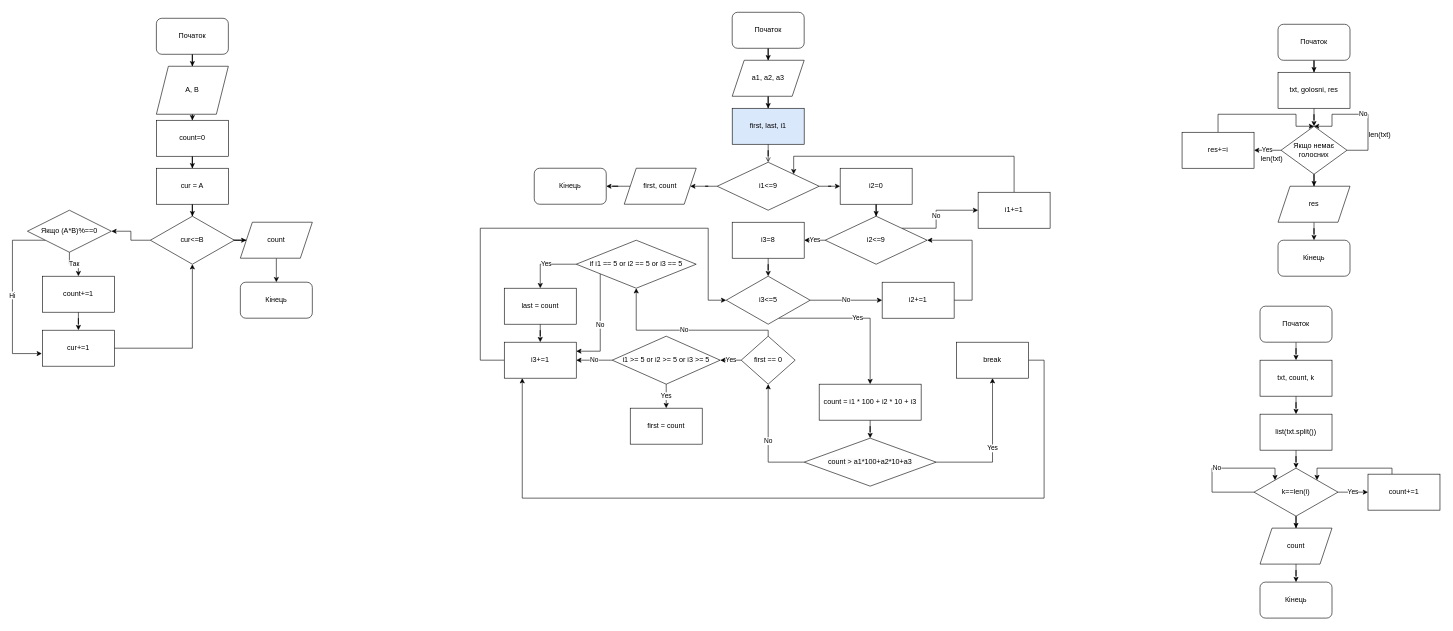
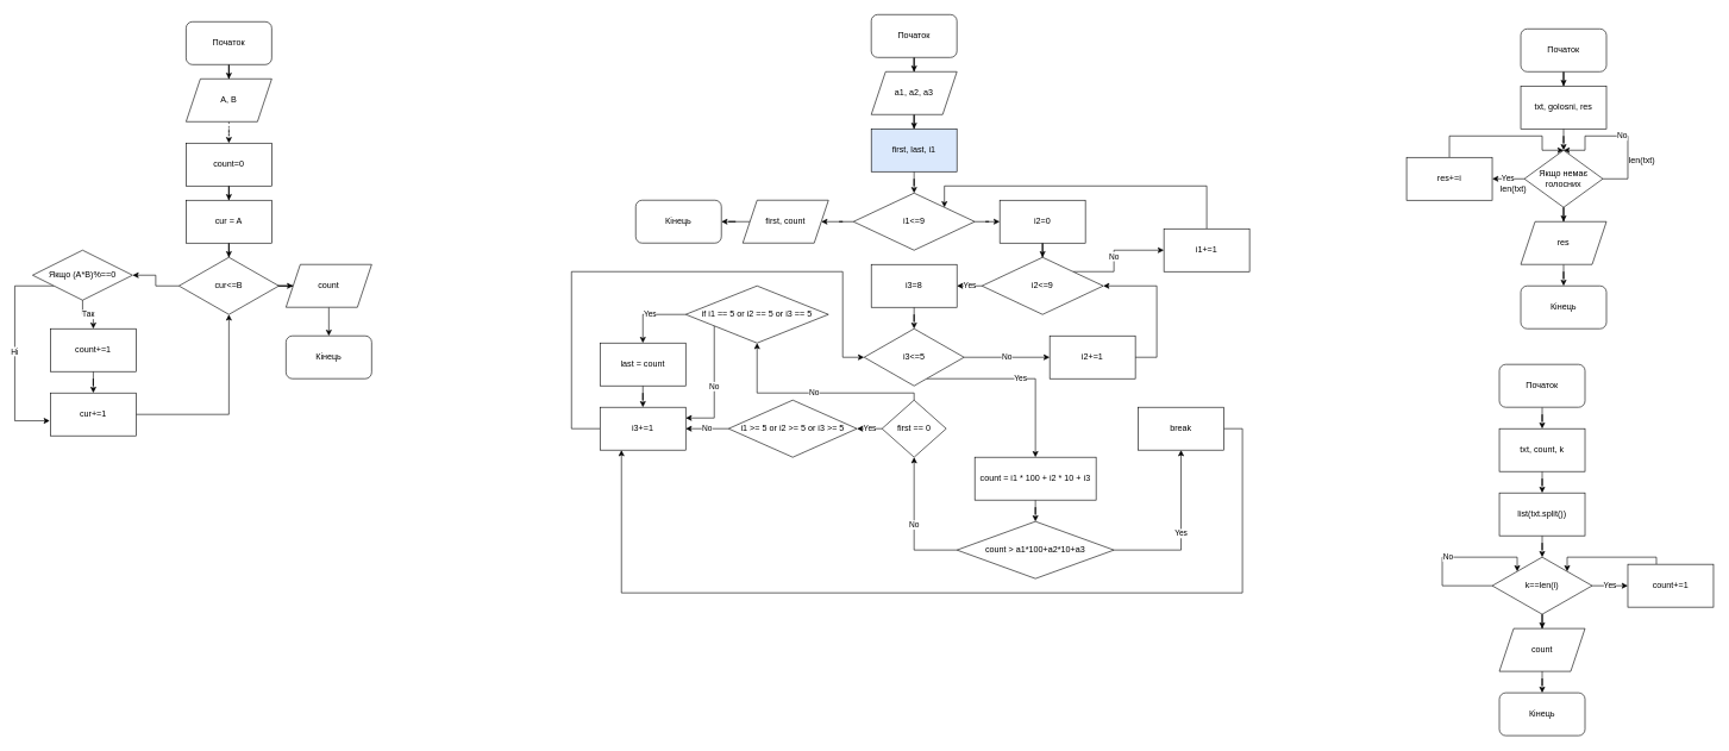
- <mxCell id="5" value="A, B" style="shape=parallelogram;perimeter=parallelogramPerimeter;whiteSpace=wrap;html=1;fixedSize=1;" vertex="1" parent="1"><mxGeometry x="260" y="110" width="120" height="80" as="geometry" /></mxCell>
+ <mxCell id="5" value="A, B" style="shape=parallelogram;perimeter=parallelogramPerimeter;whiteSpace=wrap;html=1;fixedSize=1;" vertex="1" parent="1"><mxGeometry x="260" y="110" width="120" height="60" as="geometry" /></mxCell>
- <mxCell id="27" value="" style="edgeStyle=orthogonalEdgeStyle;rounded=0;orthogonalLoop=1;jettySize=auto;html=1;endArrow=open;" edge="1" parent="1" source="28" target="31"><mxGeometry relative="1" as="geometry" /></mxCell>
+ <mxCell id="27" value="" style="edgeStyle=orthogonalEdgeStyle;rounded=0;orthogonalLoop=1;jettySize=auto;html=1;" edge="1" parent="1" source="28" target="31"><mxGeometry relative="1" as="geometry" /></mxCell>
- <mxCell id="51" value="Yes" style="edgeStyle=orthogonalEdgeStyle;rounded=0;orthogonalLoop=1;jettySize=auto;html=1;" edge="1" parent="1" source="54" target="55"><mxGeometry relative="1" as="geometry"><mxPoint x="1110" y="670" as="targetPoint" /></mxGeometry></mxCell>
- <mxCell id="55" value="first = count" style="rounded=0;whiteSpace=wrap;html=1;" vertex="1" parent="1"><mxGeometry x="1050" y="680" width="120" height="60" as="geometry" /></mxCell>
